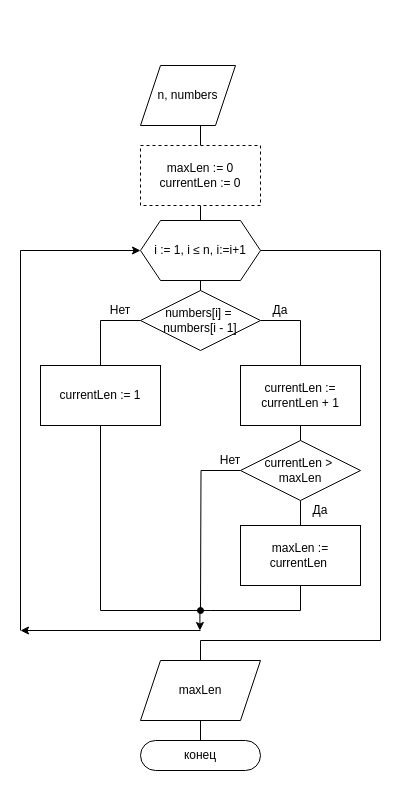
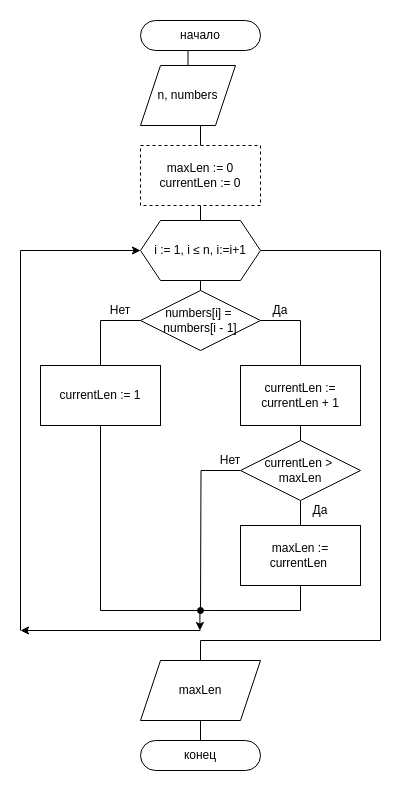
+ <mxCell id="5" value="начало" style="rounded=1;whiteSpace=wrap;html=1;arcSize=50;" vertex="1" parent="1"><mxGeometry x="140" y="20" width="120" height="30" as="geometry" /></mxCell>
+ <mxCell id="4" style="edgeStyle=orthogonalEdgeStyle;rounded=0;orthogonalLoop=1;jettySize=auto;html=1;exitX=0.5;exitY=1;exitDx=0;exitDy=0;entryX=0.5;entryY=0;entryDx=0;entryDy=0;endArrow=none;startFill=0;" edge="1" parent="1" source="5" target="7"><mxGeometry relative="1" as="geometry" /></mxCell>
